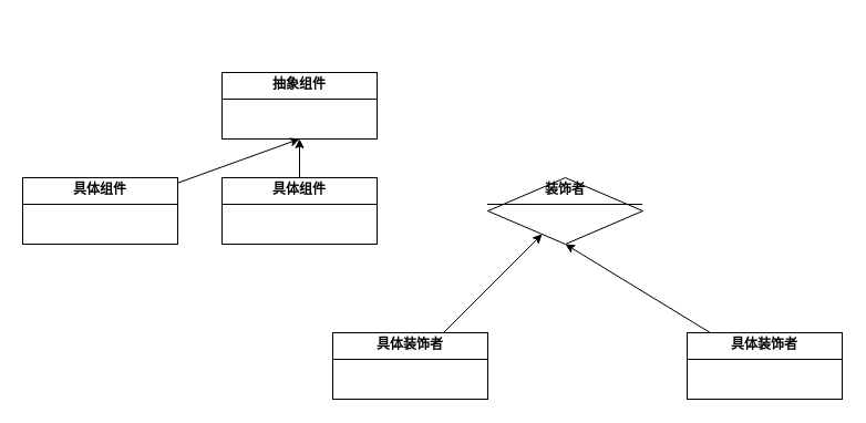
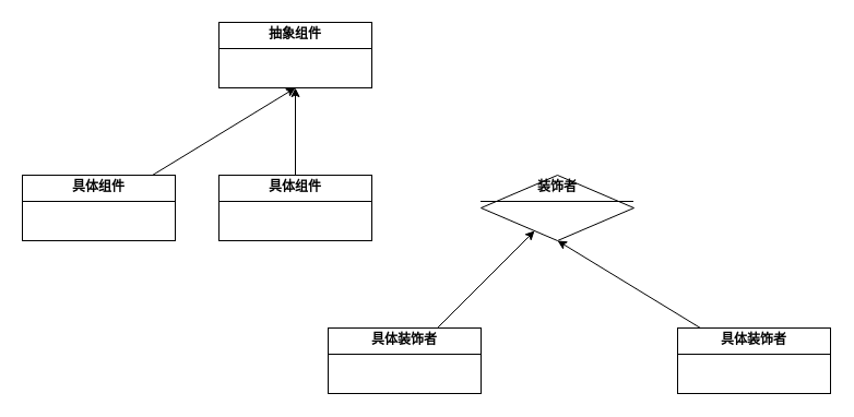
- <mxCell id="2" value="&lt;p style=&quot;margin:0px;margin-top:4px;text-align:center;&quot;&gt;&lt;b&gt;抽象组件&lt;/b&gt;&lt;/p&gt;&lt;hr size=&quot;1&quot; style=&quot;border-style:solid;&quot;&gt;&lt;div style=&quot;height:2px;&quot;&gt;&lt;/div&gt;" style="verticalAlign=top;align=left;overflow=fill;html=1;whiteSpace=wrap;" vertex="1" parent="1"><mxGeometry x="200" y="65" width="140" height="60" as="geometry" /></mxCell>
+ <mxCell id="2" value="&lt;p style=&quot;margin:0px;margin-top:4px;text-align:center;&quot;&gt;&lt;b&gt;抽象组件&lt;/b&gt;&lt;/p&gt;&lt;hr size=&quot;1&quot; style=&quot;border-style:solid;&quot;&gt;&lt;div style=&quot;height:2px;&quot;&gt;&lt;/div&gt;" style="verticalAlign=top;align=left;overflow=fill;html=1;whiteSpace=wrap;" vertex="1" parent="1"><mxGeometry x="200" y="20" width="140" height="60" as="geometry" /></mxCell>
